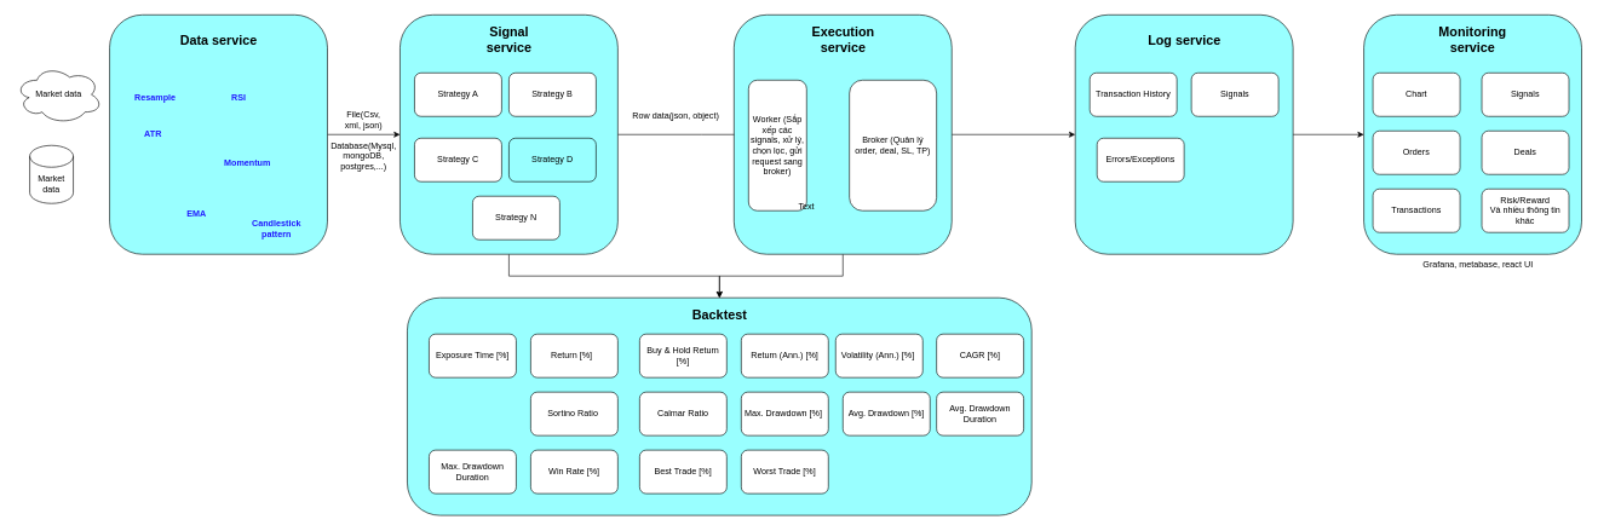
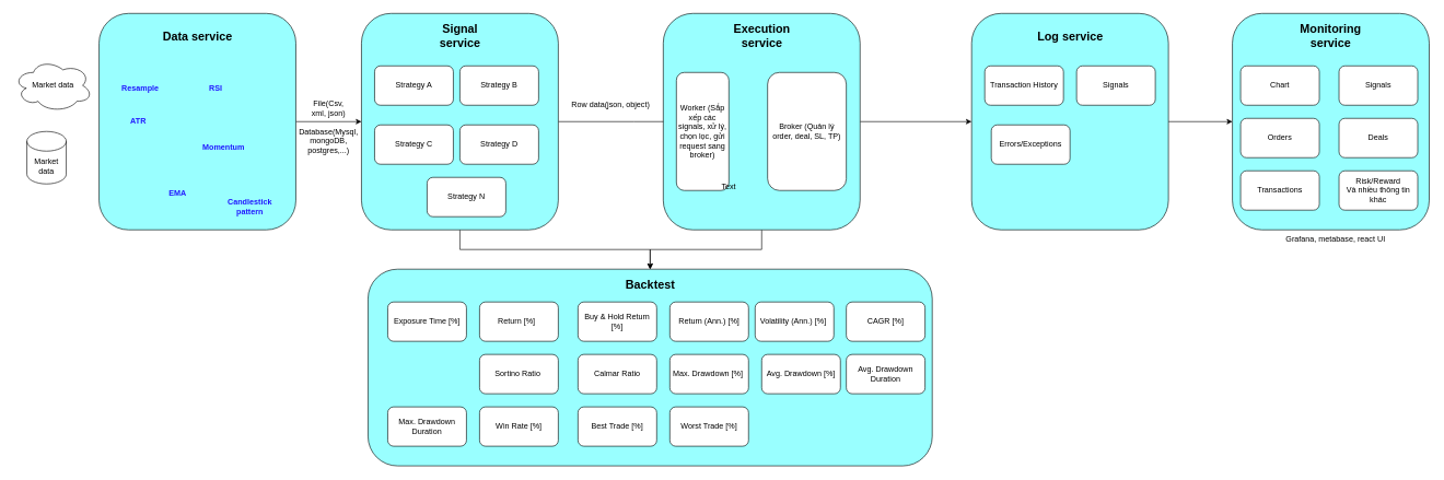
- <mxCell id="36" value="Strategy D" style="rounded=1;whiteSpace=wrap;html=1;fillColor=#99ffff;" vertex="1" parent="1"><mxGeometry x="700" y="190" width="120" height="60" as="geometry" /></mxCell>
+ <mxCell id="36" value="Strategy D" style="rounded=1;whiteSpace=wrap;html=1;" vertex="1" parent="1"><mxGeometry x="700" y="190" width="120" height="60" as="geometry" /></mxCell>
